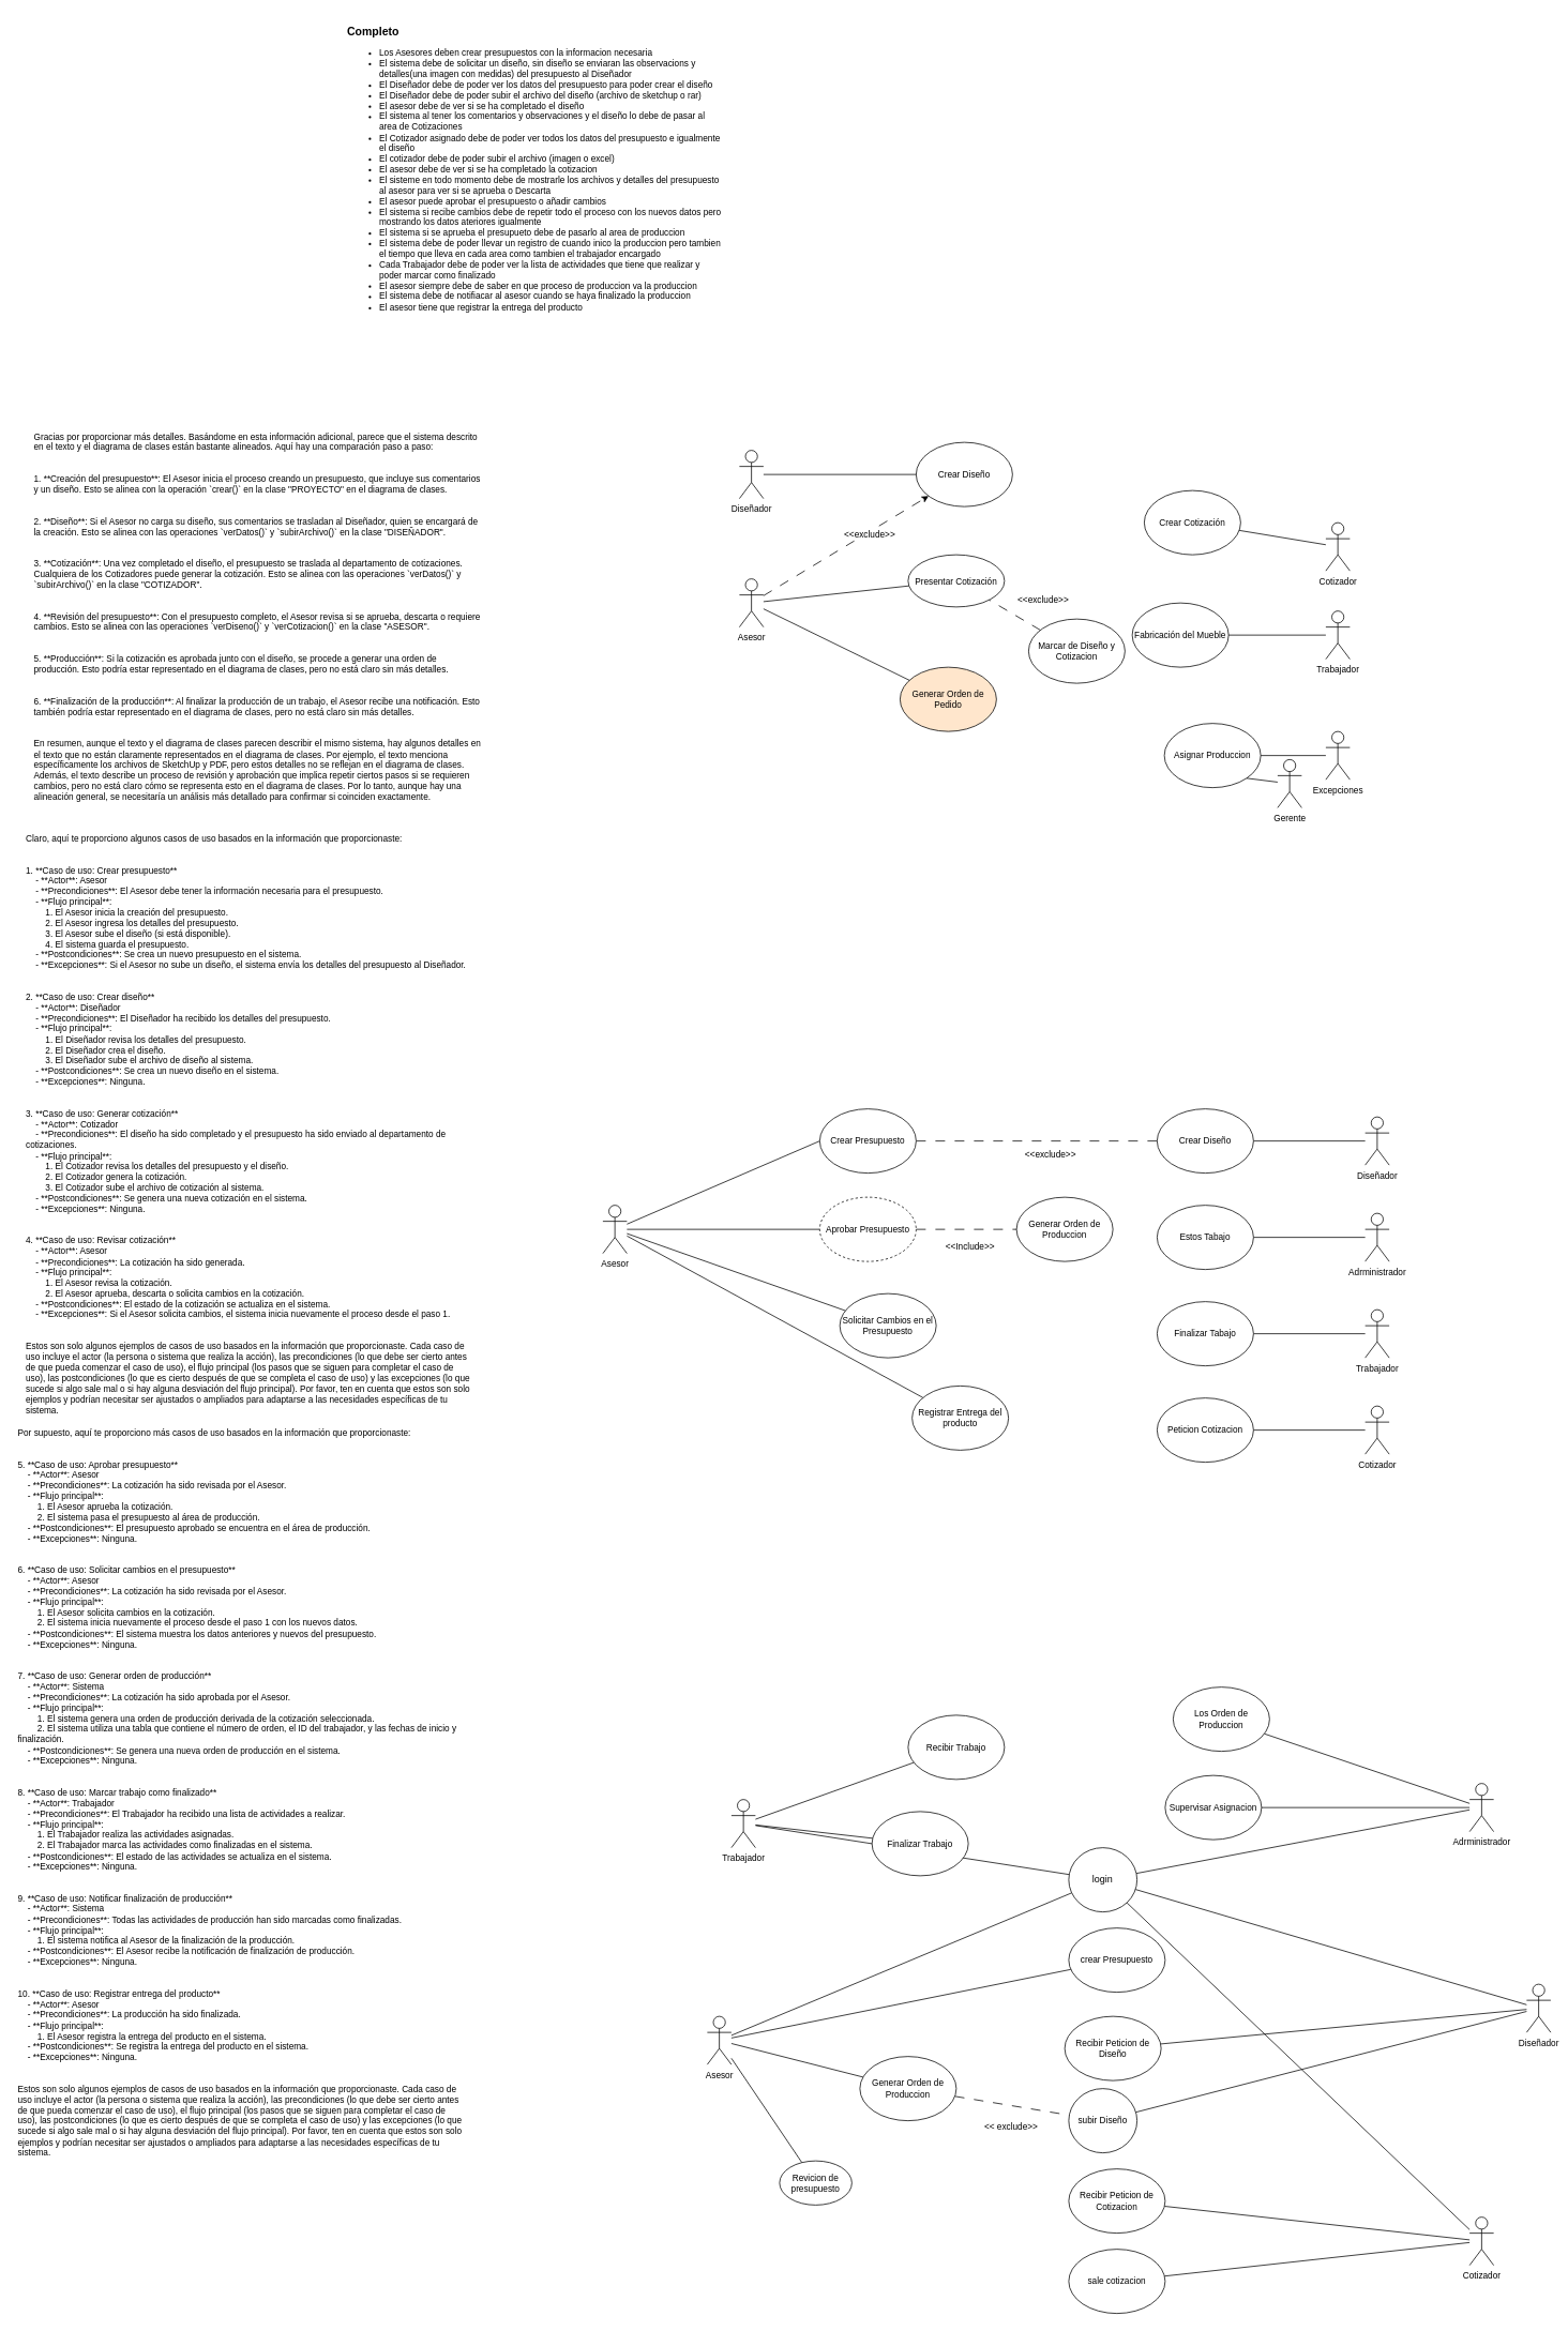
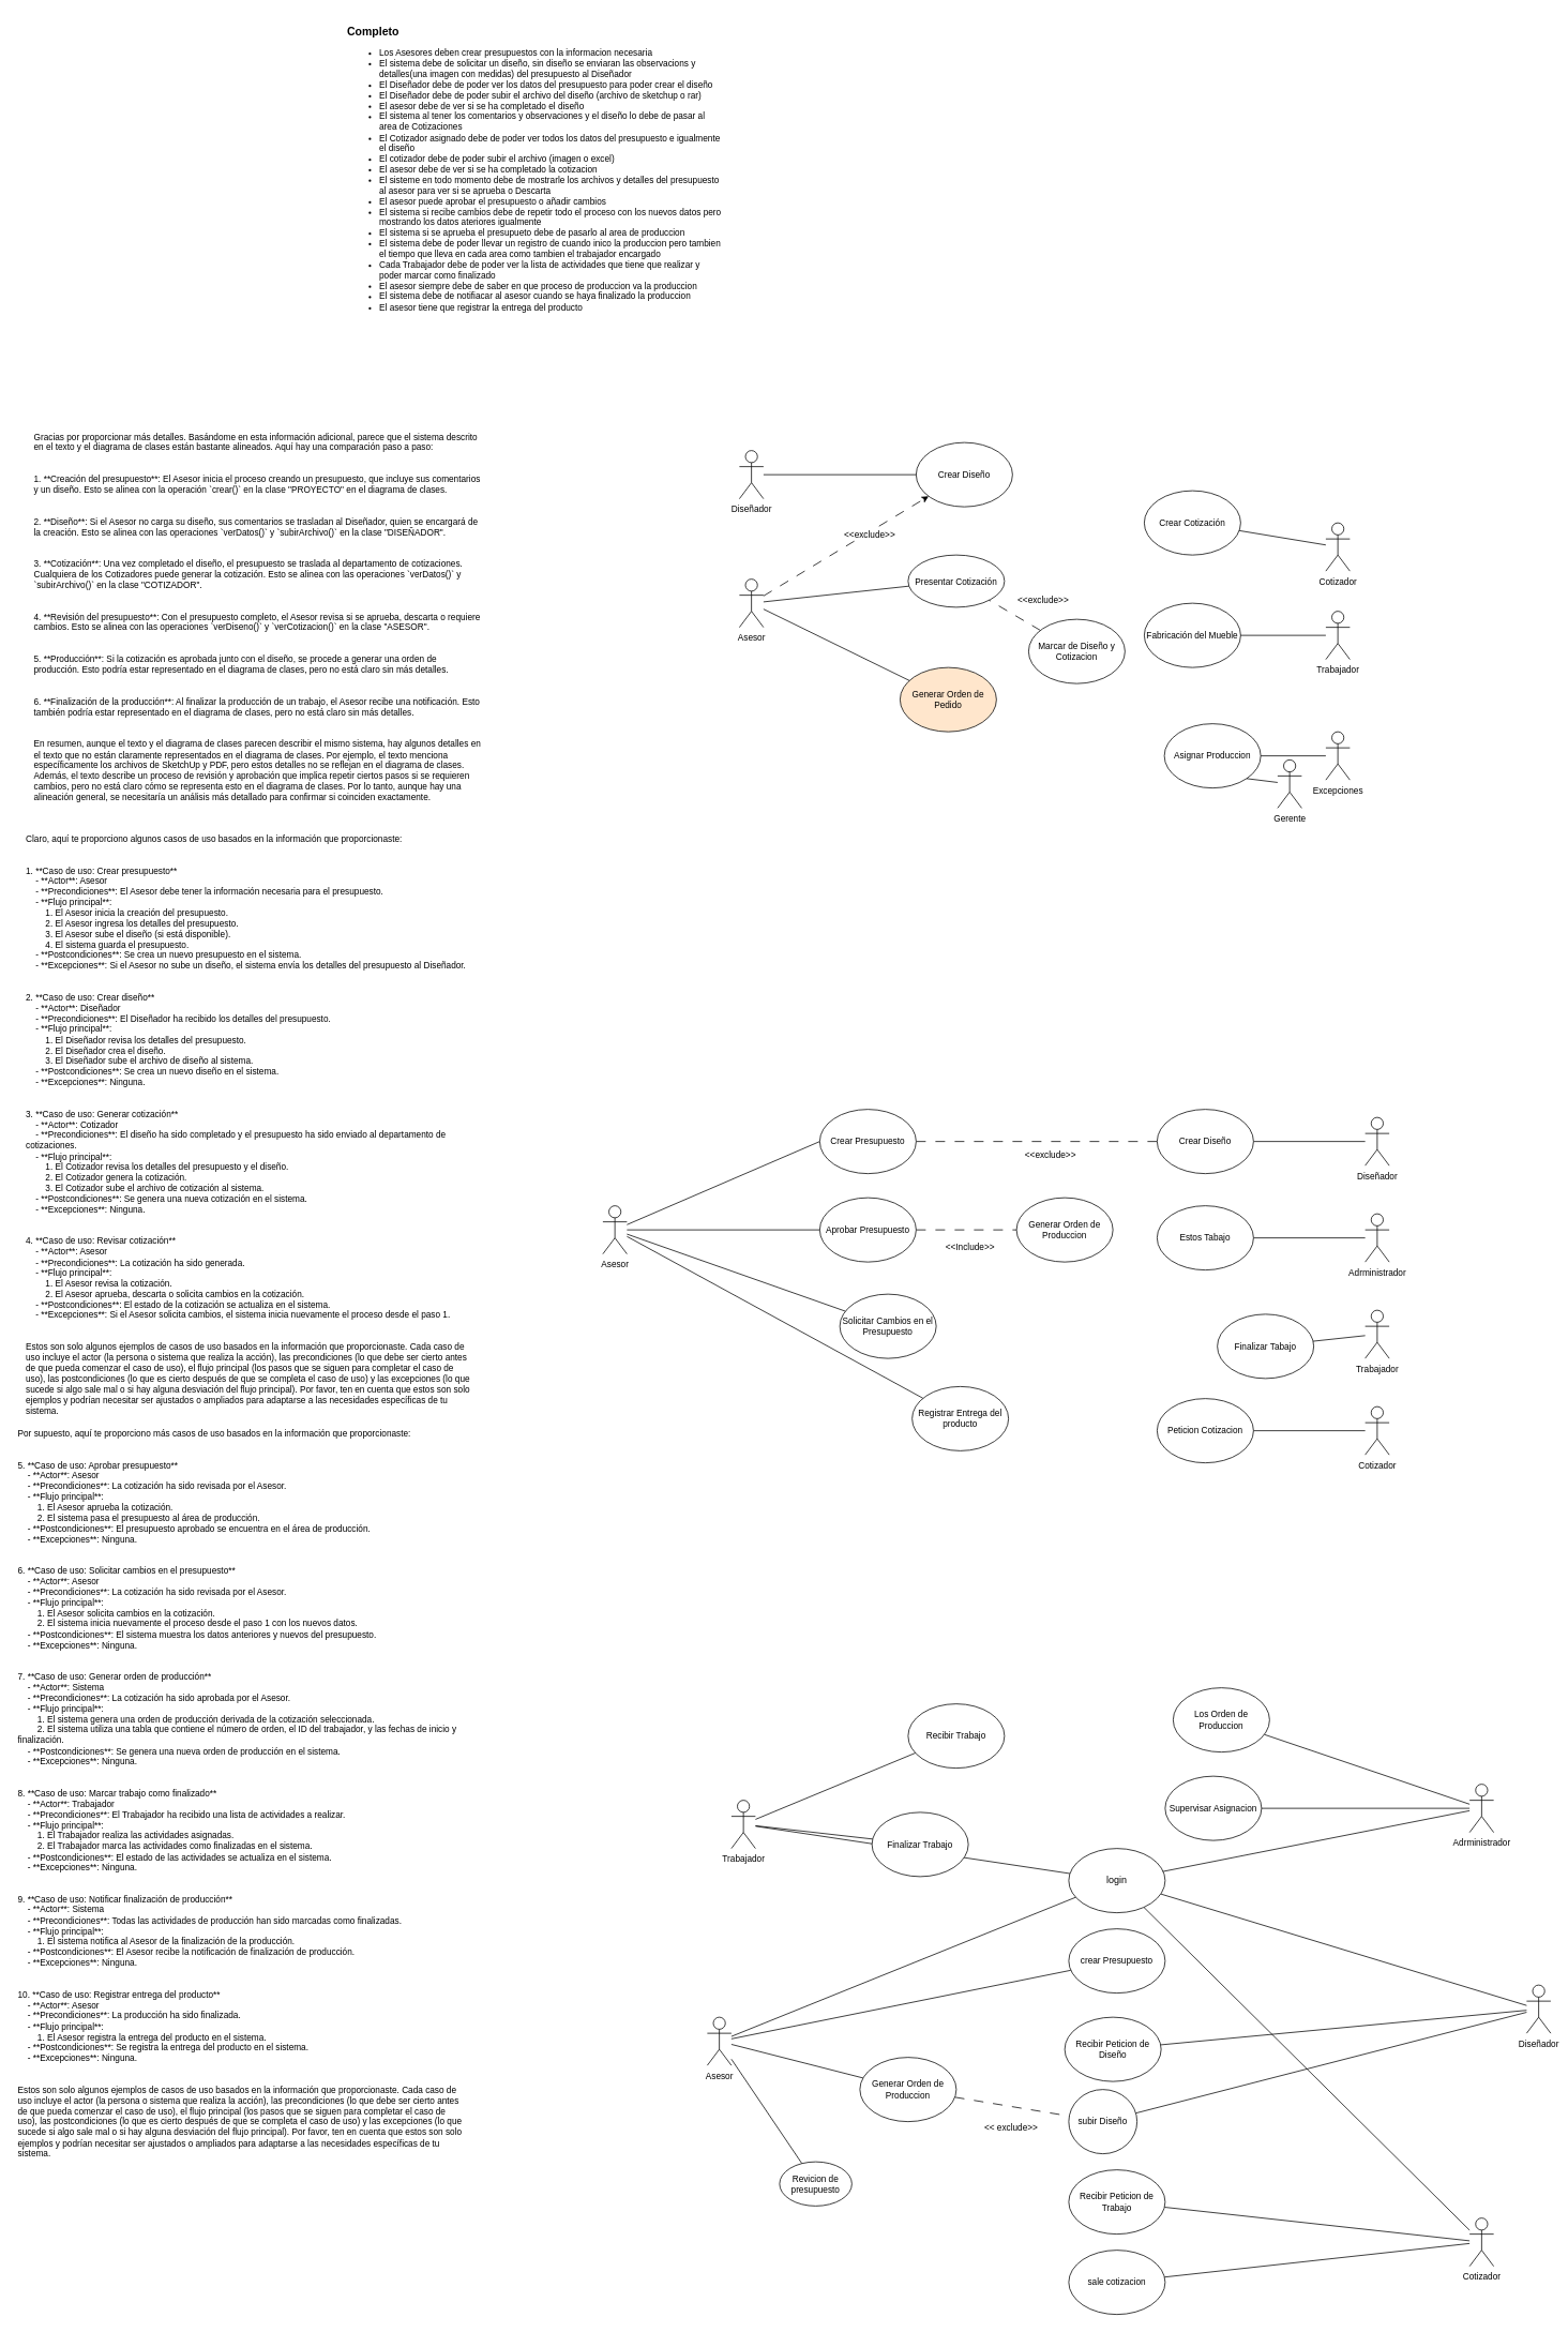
- <mxCell id="10" value="Fabricación del Mueble" style="ellipse;whiteSpace=wrap;html=1;fontFamily=Helvetica;fontSize=11;fontColor=default;" parent="1" vertex="1"><mxGeometry x="1409" y="750" width="120" height="80" as="geometry" /></mxCell>
+ <mxCell id="10" value="Fabricación del Mueble" style="ellipse;whiteSpace=wrap;html=1;fontFamily=Helvetica;fontSize=11;fontColor=default;" parent="1" vertex="1"><mxGeometry x="1424" y="750" width="120" height="80" as="geometry" /></mxCell>
- <mxCell id="47" value="Aprobar Presupuesto" style="ellipse;whiteSpace=wrap;html=1;fontFamily=Helvetica;fontSize=11;fontColor=default;dashed=1;" parent="1" vertex="1"><mxGeometry x="1020" y="1490" width="120" height="80" as="geometry" /></mxCell>
+ <mxCell id="47" value="Aprobar Presupuesto" style="ellipse;whiteSpace=wrap;html=1;fontFamily=Helvetica;fontSize=11;fontColor=default;" parent="1" vertex="1"><mxGeometry x="1020" y="1490" width="120" height="80" as="geometry" /></mxCell>
- <mxCell id="52" value="Finalizar Tabajo" style="ellipse;whiteSpace=wrap;html=1;fontFamily=Helvetica;fontSize=11;fontColor=default;" parent="1" vertex="1"><mxGeometry x="1440" y="1620" width="120" height="80" as="geometry" /></mxCell>
+ <mxCell id="52" value="Finalizar Tabajo" style="ellipse;whiteSpace=wrap;html=1;fontFamily=Helvetica;fontSize=11;fontColor=default;" parent="1" vertex="1"><mxGeometry x="1515" y="1635" width="120" height="80" as="geometry" /></mxCell>
- <mxCell id="88" value="Recibir Trabajo" style="ellipse;whiteSpace=wrap;html=1;fontFamily=Helvetica;fontSize=11;fontColor=default;" vertex="1" parent="1"><mxGeometry x="1130" y="2135" width="120" height="80" as="geometry" /></mxCell>
+ <mxCell id="88" value="Recibir Trabajo" style="ellipse;whiteSpace=wrap;html=1;fontFamily=Helvetica;fontSize=11;fontColor=default;" vertex="1" parent="1"><mxGeometry x="1130" y="2120" width="120" height="80" as="geometry" /></mxCell>
- <mxCell id="78" value="login" style="ellipse;whiteSpace=wrap;html=1;" vertex="1" parent="1"><mxGeometry x="1330" y="2300" width="85" height="80" as="geometry" /></mxCell>
+ <mxCell id="78" value="login" style="ellipse;whiteSpace=wrap;html=1;" vertex="1" parent="1"><mxGeometry x="1330" y="2300" width="120" height="80" as="geometry" /></mxCell>
- <mxCell id="91" value="Recibir Peticion de Cotizacion" style="ellipse;whiteSpace=wrap;html=1;fontFamily=Helvetica;fontSize=11;fontColor=default;" vertex="1" parent="1"><mxGeometry x="1330" y="2700" width="120" height="80" as="geometry" /></mxCell>
+ <mxCell id="91" value="Recibir Peticion de Trabajo" style="ellipse;whiteSpace=wrap;html=1;fontFamily=Helvetica;fontSize=11;fontColor=default;" vertex="1" parent="1"><mxGeometry x="1330" y="2700" width="120" height="80" as="geometry" /></mxCell>
